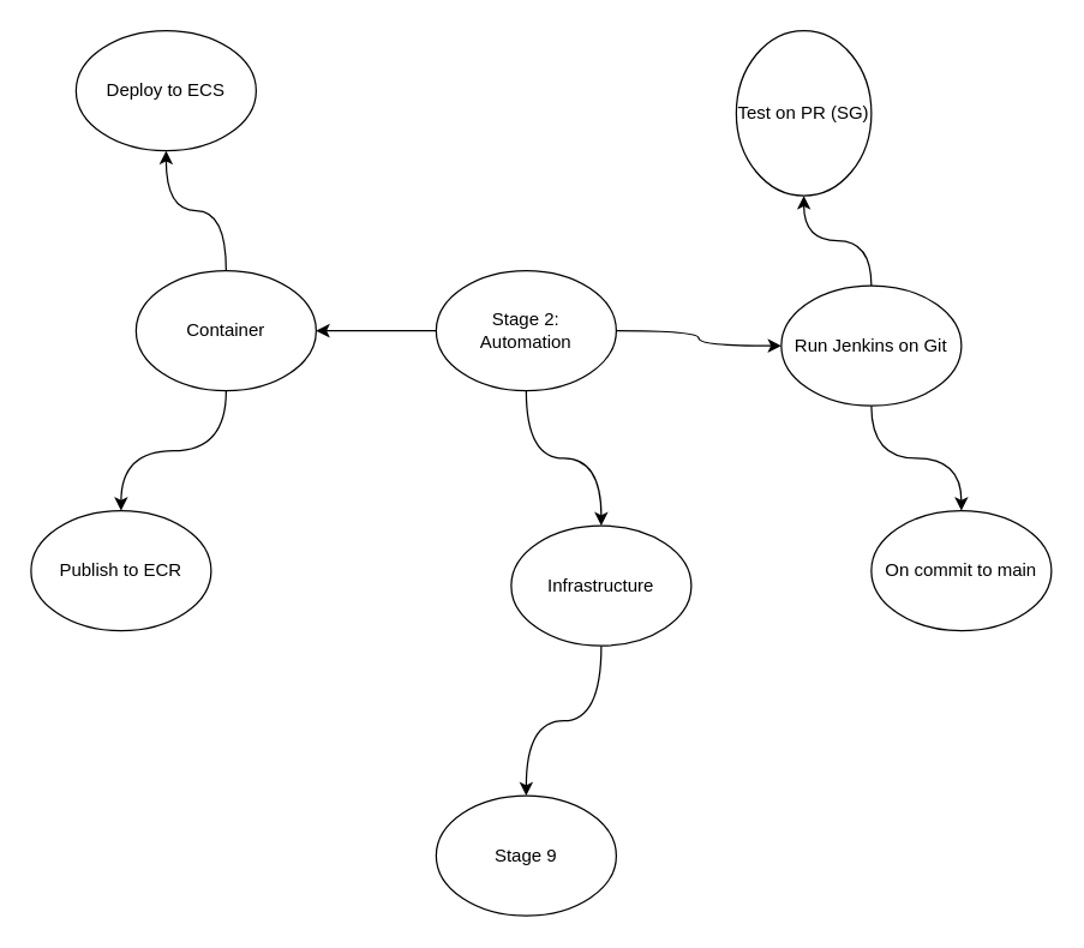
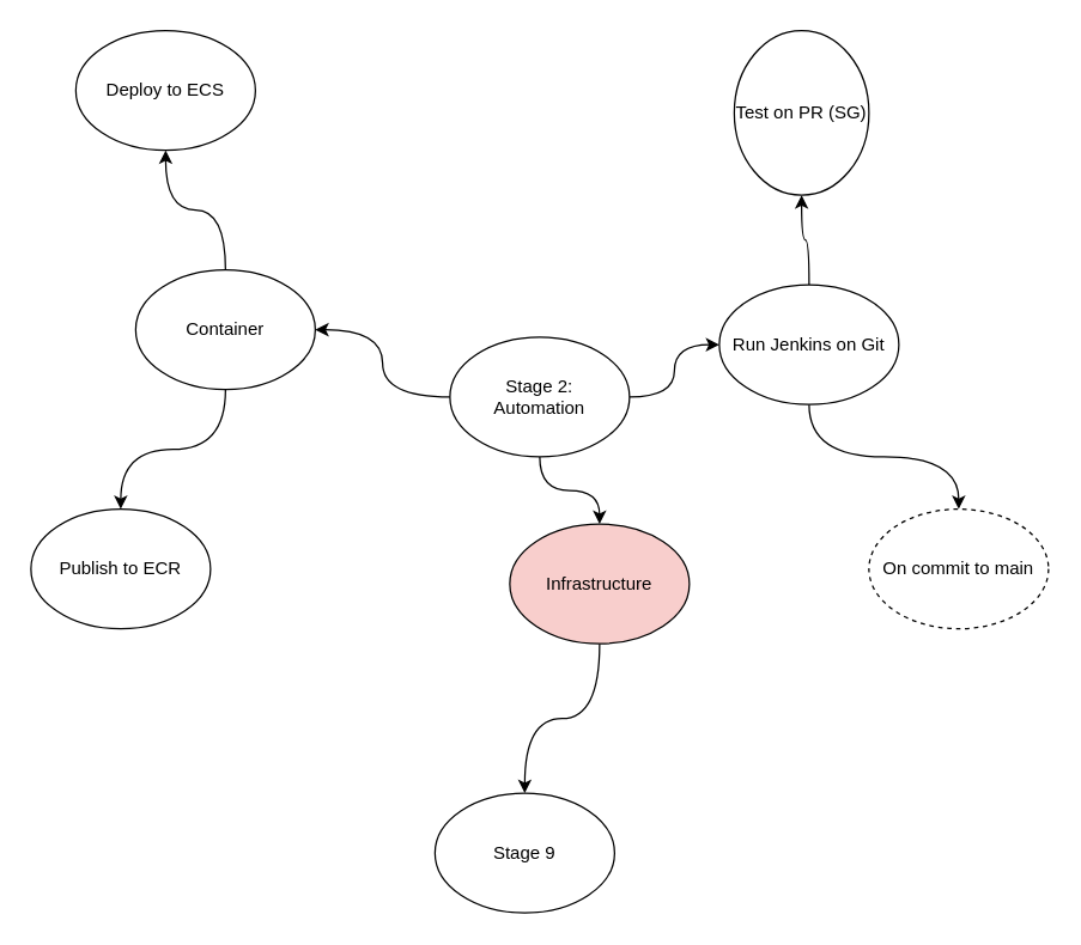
- <mxCell id="5" value="Stage 2:&lt;br&gt;Automation" style="ellipse;whiteSpace=wrap;html=1;" vertex="1" parent="1"><mxGeometry x="290" y="180" width="120" height="80" as="geometry" /></mxCell>
+ <mxCell id="5" value="Stage 2:&lt;br&gt;Automation" style="ellipse;whiteSpace=wrap;html=1;" vertex="1" parent="1"><mxGeometry x="300" y="225" width="120" height="80" as="geometry" /></mxCell>
- <mxCell id="8" value="Run Jenkins on Git" style="ellipse;whiteSpace=wrap;html=1;" vertex="1" parent="1"><mxGeometry x="520" y="190" width="120" height="80" as="geometry" /></mxCell>
+ <mxCell id="8" value="Run Jenkins on Git" style="ellipse;whiteSpace=wrap;html=1;" vertex="1" parent="1"><mxGeometry x="480" y="190" width="120" height="80" as="geometry" /></mxCell>
- <mxCell id="9" value="On commit to main" style="ellipse;whiteSpace=wrap;html=1;" vertex="1" parent="1"><mxGeometry x="580" y="340" width="120" height="80" as="geometry" /></mxCell>
+ <mxCell id="9" value="On commit to main" style="ellipse;whiteSpace=wrap;html=1;dashed=1;" vertex="1" parent="1"><mxGeometry x="580" y="340" width="120" height="80" as="geometry" /></mxCell>
- <mxCell id="16" value="Infrastructure" style="ellipse;whiteSpace=wrap;html=1;" vertex="1" parent="1"><mxGeometry x="340" y="350" width="120" height="80" as="geometry" /></mxCell>
+ <mxCell id="16" value="Infrastructure" style="ellipse;whiteSpace=wrap;html=1;fillColor=#f8cecc;" vertex="1" parent="1"><mxGeometry x="340" y="350" width="120" height="80" as="geometry" /></mxCell>
